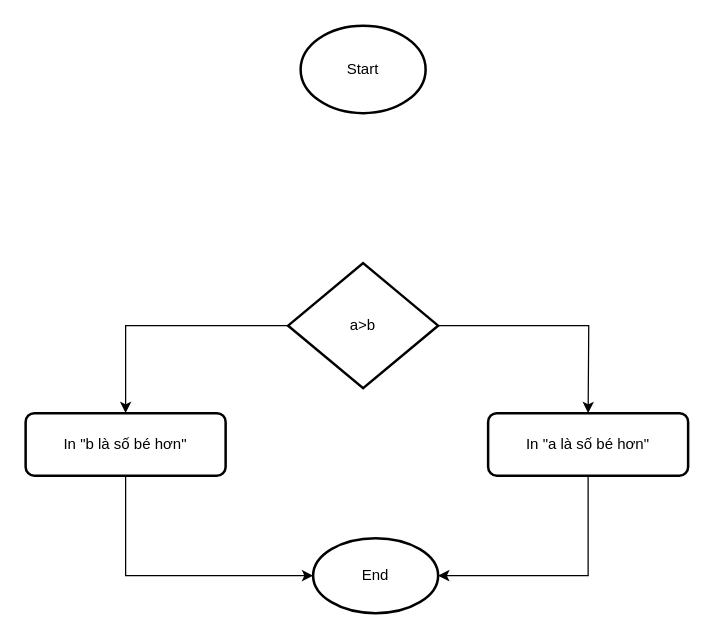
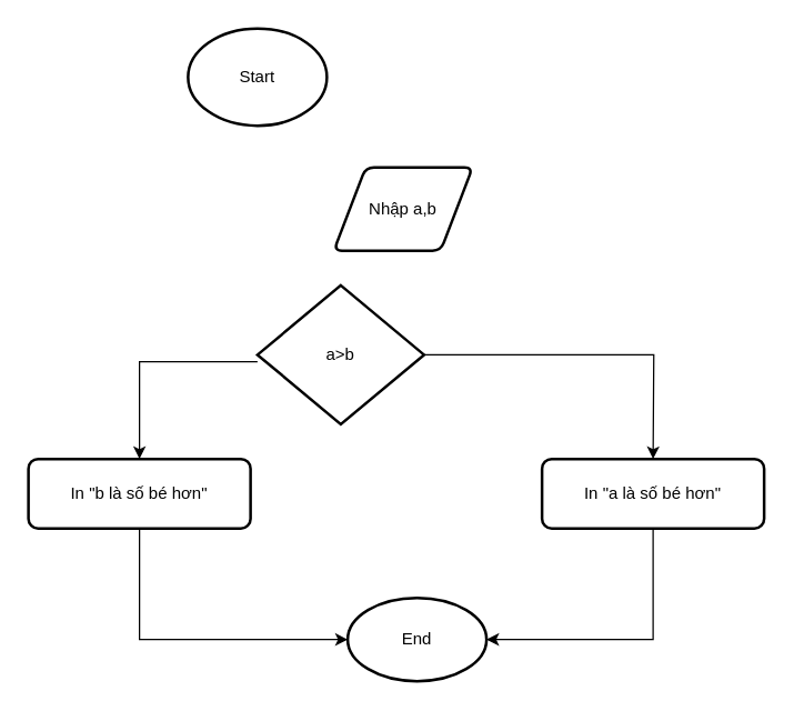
- <mxCell id="3" value="Start" style="strokeWidth=2;html=1;shape=mxgraph.flowchart.start_1;whiteSpace=wrap;" vertex="1" parent="1"><mxGeometry x="240" y="20" width="100" height="70" as="geometry" /></mxCell>
+ <mxCell id="3" value="Start" style="strokeWidth=2;html=1;shape=mxgraph.flowchart.start_1;whiteSpace=wrap;" vertex="1" parent="1"><mxGeometry x="135" y="20" width="100" height="70" as="geometry" /></mxCell>
+ <mxCell id="4" value="Nhập a,b" style="shape=parallelogram;html=1;strokeWidth=2;perimeter=parallelogramPerimeter;whiteSpace=wrap;rounded=1;arcSize=12;size=0.23;" vertex="1" parent="1"><mxGeometry x="240" y="120" width="100" height="60" as="geometry" /></mxCell>
- <mxCell id="7" value="a&amp;gt;b" style="strokeWidth=2;html=1;shape=mxgraph.flowchart.decision;whiteSpace=wrap;" vertex="1" parent="1"><mxGeometry x="230" y="210" width="120" height="100" as="geometry" /></mxCell>
+ <mxCell id="7" value="a&amp;gt;b" style="strokeWidth=2;html=1;shape=mxgraph.flowchart.decision;whiteSpace=wrap;" vertex="1" parent="1"><mxGeometry x="185" y="205" width="120" height="100" as="geometry" /></mxCell>
